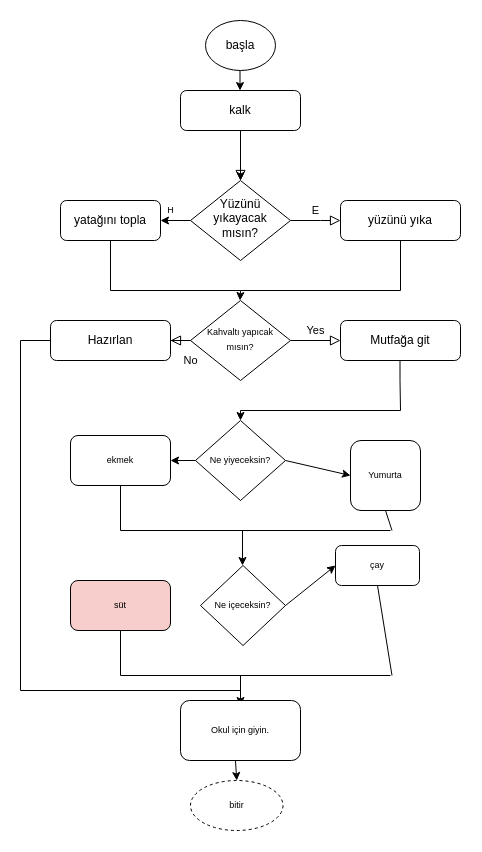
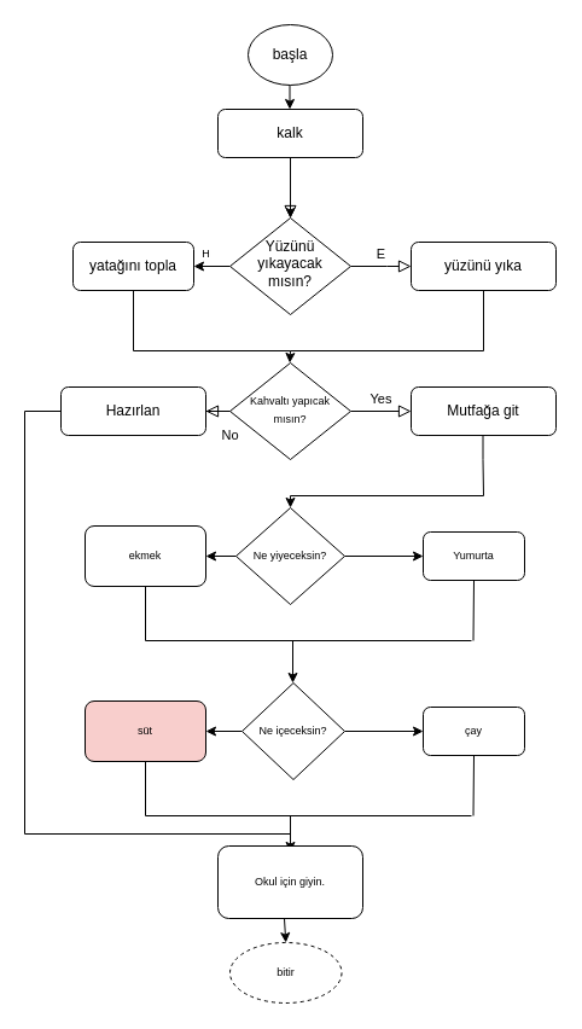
- <mxCell id="27" value="Yumurta" style="rounded=1;whiteSpace=wrap;html=1;fontSize=9;" vertex="1" parent="1"><mxGeometry x="350" y="440" width="70" height="70" as="geometry" /></mxCell>
+ <mxCell id="27" value="Yumurta" style="rounded=1;whiteSpace=wrap;html=1;fontSize=9;" vertex="1" parent="1"><mxGeometry x="350" y="440" width="84" height="40" as="geometry" /></mxCell>
- <mxCell id="35" value="çay" style="rounded=1;whiteSpace=wrap;html=1;fontSize=9;" vertex="1" parent="1"><mxGeometry x="335" y="545" width="84" height="40" as="geometry" /></mxCell>
+ <mxCell id="35" value="çay" style="rounded=1;whiteSpace=wrap;html=1;fontSize=9;" vertex="1" parent="1"><mxGeometry x="350" y="585" width="84" height="40" as="geometry" /></mxCell>
+ <mxCell id="38" value="" style="endArrow=classic;html=1;rounded=0;fontSize=9;entryX=1;entryY=0.5;entryDx=0;entryDy=0;exitX=0;exitY=0.5;exitDx=0;exitDy=0;" edge="1" target="37" parent="1" source="43"><mxGeometry width="50" height="50" relative="1" as="geometry"><mxPoint x="195" y="605" as="sourcePoint" /><mxPoint x="245" y="555" as="targetPoint" /></mxGeometry></mxCell>
